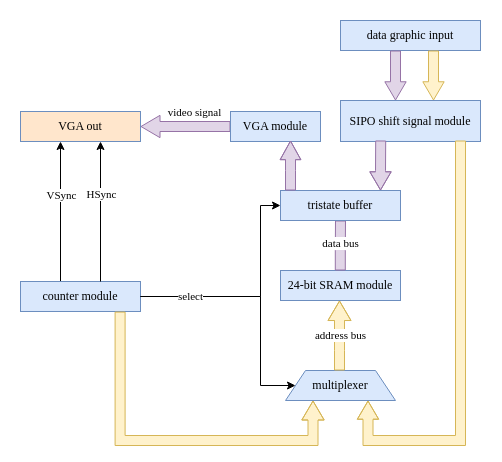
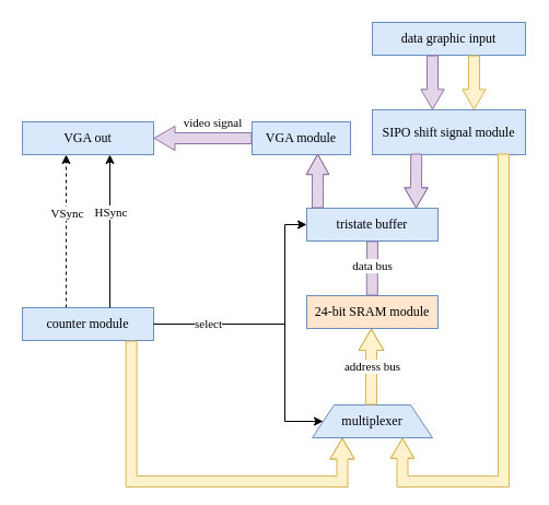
- <mxCell id="2" value="VGA out" style="rounded=0;whiteSpace=wrap;html=1;fillColor=#ffe6cc;strokeColor=#6c8ebf;fontFamily=Iosevka NF;" parent="1" vertex="1"><mxGeometry x="20" y="111" width="120" height="30" as="geometry" /></mxCell>
+ <mxCell id="2" value="VGA out" style="rounded=0;whiteSpace=wrap;html=1;fillColor=#dae8fc;strokeColor=#6c8ebf;fontFamily=Iosevka NF;" parent="1" vertex="1"><mxGeometry x="20" y="111" width="120" height="30" as="geometry" /></mxCell>
- <mxCell id="3" value="" style="edgeStyle=orthogonalEdgeStyle;rounded=0;orthogonalLoop=1;jettySize=auto;html=1;" parent="1" source="5" target="2" edge="1"><mxGeometry relative="1" as="geometry"><Array as="points"><mxPoint x="60" y="191" /><mxPoint x="60" y="191" /></Array></mxGeometry></mxCell>
+ <mxCell id="3" value="" style="edgeStyle=orthogonalEdgeStyle;rounded=0;orthogonalLoop=1;jettySize=auto;html=1;dashed=1;" parent="1" source="5" target="2" edge="1"><mxGeometry relative="1" as="geometry"><Array as="points"><mxPoint x="60" y="191" /><mxPoint x="60" y="191" /></Array></mxGeometry></mxCell>
- <mxCell id="6" value="24-bit SRAM module" style="rounded=0;whiteSpace=wrap;html=1;fillColor=#dae8fc;strokeColor=#6c8ebf;fontFamily=Iosevka NF;" parent="1" vertex="1"><mxGeometry x="280" y="270" width="120" height="30" as="geometry" /></mxCell>
+ <mxCell id="6" value="24-bit SRAM module" style="rounded=0;whiteSpace=wrap;html=1;fillColor=#ffe6cc;strokeColor=#6c8ebf;fontFamily=Iosevka NF;" parent="1" vertex="1"><mxGeometry x="280" y="270" width="120" height="30" as="geometry" /></mxCell>
